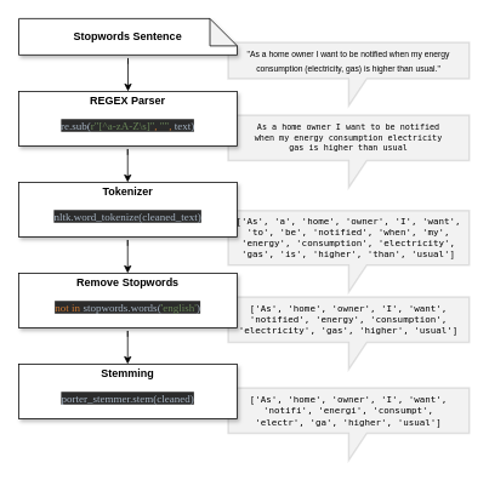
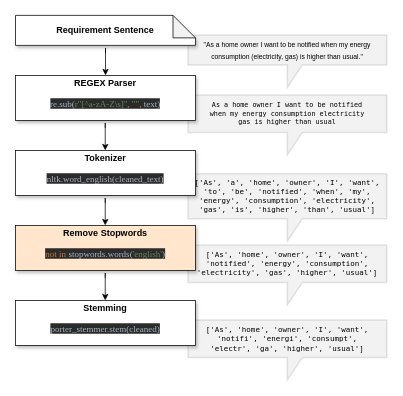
- <mxCell id="7" value="&lt;div&gt;&lt;b&gt;Stopwords Sentence&lt;br&gt;&lt;/b&gt;&lt;/div&gt;" style="shape=note;whiteSpace=wrap;html=1;backgroundOutline=1;darkOpacity=0.05;fontFamily=Helvetica;fontSize=12;fontColor=#000000;align=center;strokeColor=#000000;fillColor=#ffffff;shadow=1;" vertex="1" parent="1"><mxGeometry x="20" y="20" width="240" height="40" as="geometry" /></mxCell>
+ <mxCell id="7" value="&lt;div&gt;&lt;b&gt;Requirement Sentence&lt;br&gt;&lt;/b&gt;&lt;/div&gt;" style="shape=note;whiteSpace=wrap;html=1;backgroundOutline=1;darkOpacity=0.05;fontFamily=Helvetica;fontSize=12;fontColor=#000000;align=center;strokeColor=#000000;fillColor=#ffffff;shadow=1;" vertex="1" parent="1"><mxGeometry x="20" y="20" width="240" height="40" as="geometry" /></mxCell>
- <mxCell id="10" value="&lt;div&gt;&lt;b&gt;Tokenizer&lt;/b&gt;&lt;/div&gt;&lt;div&gt;&lt;pre style=&quot;background-color: #2b2b2b ; color: #a9b7c6 ; font-family: &amp;#34;menlo&amp;#34; ; font-size: 9 0pt&quot;&gt;nltk.word_tokenize(&lt;span style=&quot;color: #94558d&quot;&gt;&lt;/span&gt;cleaned_text)&lt;/pre&gt;&lt;/div&gt;" style="rounded=0;whiteSpace=wrap;html=1;shadow=1;" vertex="1" parent="1"><mxGeometry x="20" y="200" width="240" height="60" as="geometry" /></mxCell>
+ <mxCell id="10" value="&lt;div&gt;&lt;b&gt;Tokenizer&lt;/b&gt;&lt;/div&gt;&lt;div&gt;&lt;pre style=&quot;background-color: #2b2b2b ; color: #a9b7c6 ; font-family: &amp;#34;menlo&amp;#34; ; font-size: 9 0pt&quot;&gt;nltk.word_english(&lt;span style=&quot;color: #94558d&quot;&gt;&lt;/span&gt;cleaned_text)&lt;/pre&gt;&lt;/div&gt;" style="rounded=0;whiteSpace=wrap;html=1;shadow=1;" vertex="1" parent="1"><mxGeometry x="20" y="200" width="240" height="60" as="geometry" /></mxCell>
- <mxCell id="12" value="&lt;div&gt;&lt;b&gt;Remove Stopwords&lt;br&gt;&lt;/b&gt;&lt;/div&gt;&lt;div&gt;&lt;pre style=&quot;background-color: #2b2b2b ; color: #a9b7c6 ; font-family: &amp;#34;menlo&amp;#34; ; font-size: 9 0pt&quot;&gt;&lt;span style=&quot;color: #cc7832&quot;&gt;not in &lt;/span&gt;stopwords.words(&lt;span style=&quot;color: #6a8759&quot;&gt;'english'&lt;/span&gt;)&lt;/pre&gt;&lt;/div&gt;" style="rounded=0;whiteSpace=wrap;html=1;shadow=1;" vertex="1" parent="1"><mxGeometry x="20" y="300" width="240" height="60" as="geometry" /></mxCell>
+ <mxCell id="12" value="&lt;div&gt;&lt;b&gt;Remove Stopwords&lt;br&gt;&lt;/b&gt;&lt;/div&gt;&lt;div&gt;&lt;pre style=&quot;background-color: #2b2b2b ; color: #a9b7c6 ; font-family: &amp;#34;menlo&amp;#34; ; font-size: 9 0pt&quot;&gt;&lt;span style=&quot;color: #cc7832&quot;&gt;not in &lt;/span&gt;stopwords.words(&lt;span style=&quot;color: #6a8759&quot;&gt;'english'&lt;/span&gt;)&lt;/pre&gt;&lt;/div&gt;" style="rounded=0;whiteSpace=wrap;html=1;shadow=1;fillColor=#ffe6cc;" vertex="1" parent="1"><mxGeometry x="20" y="300" width="240" height="60" as="geometry" /></mxCell>
